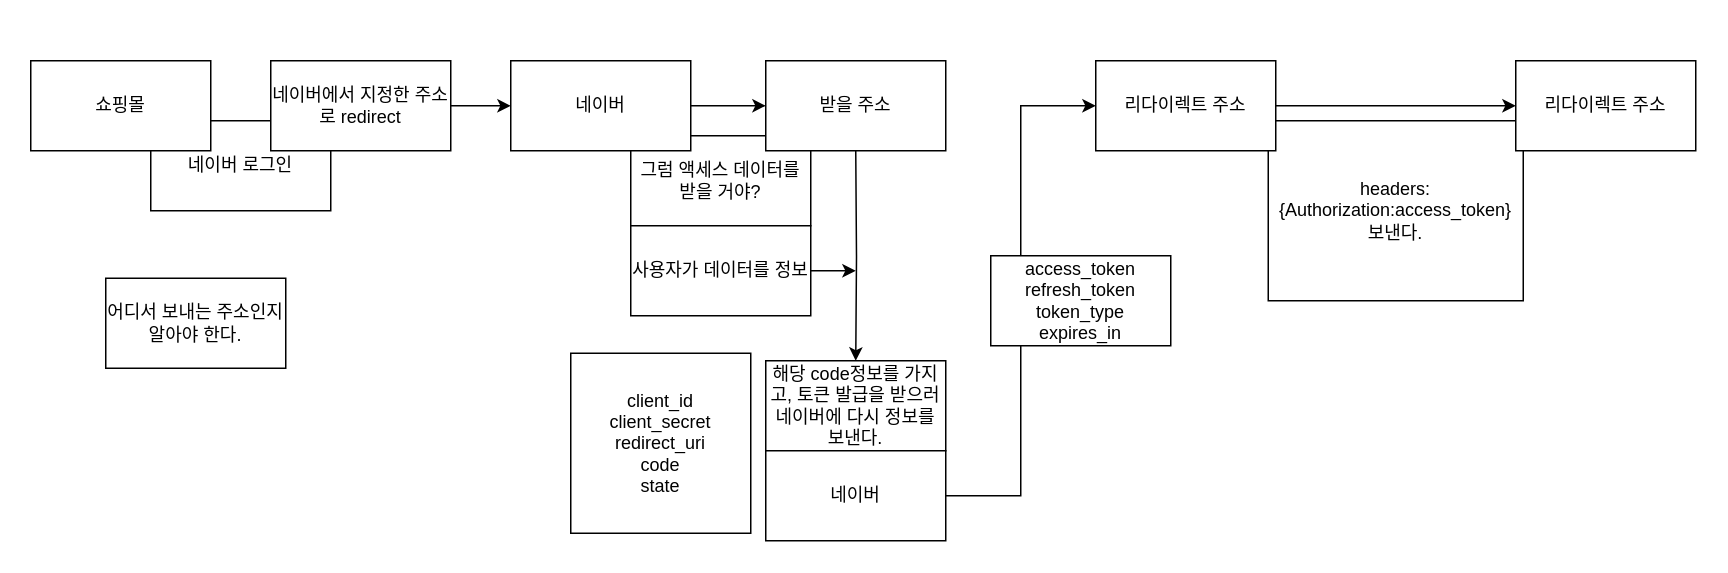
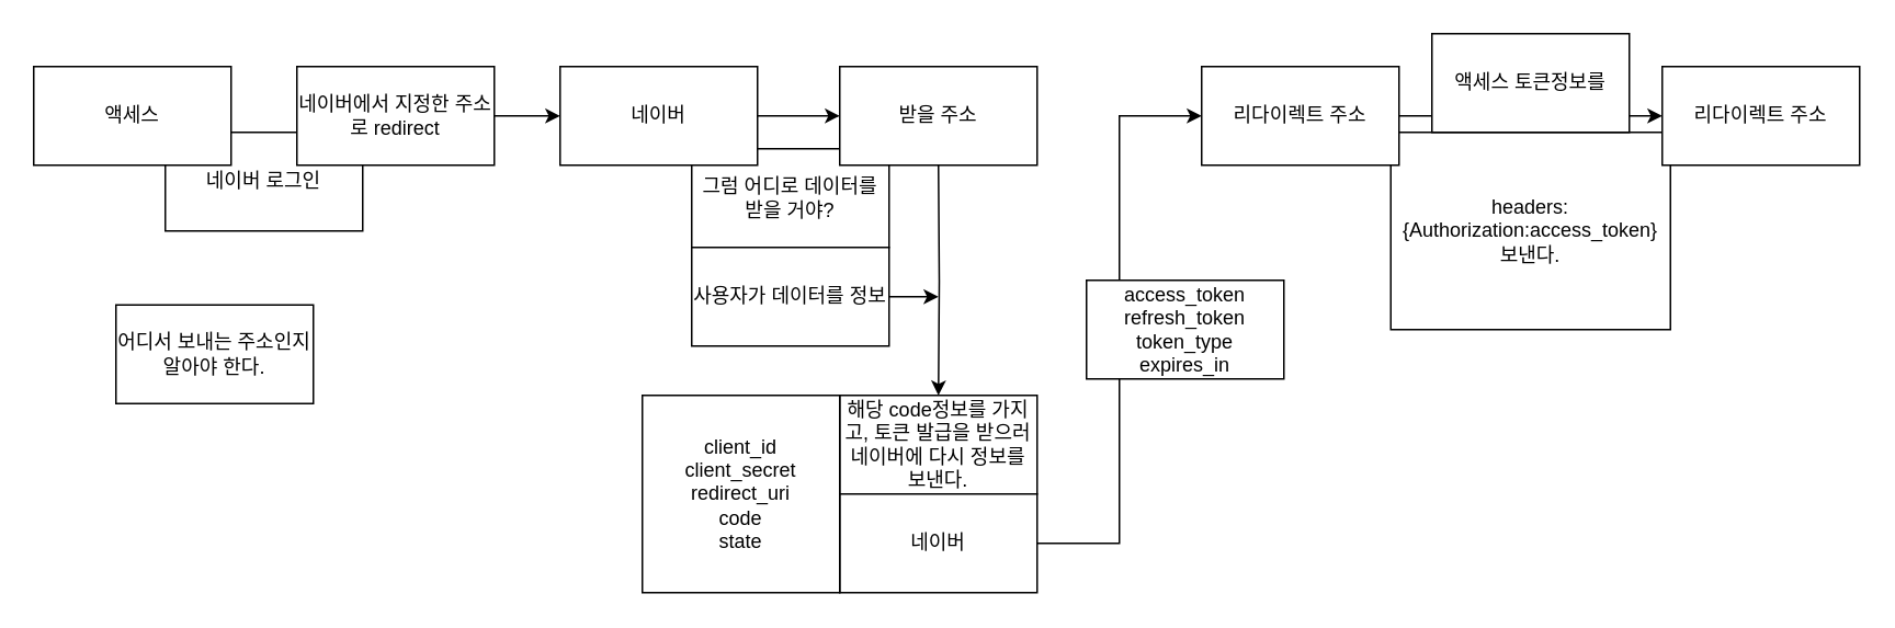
+ <mxCell id="23" value="액세스 토큰정보를" style="whiteSpace=wrap;html=1;" vertex="1" parent="1"><mxGeometry x="870" y="20" width="120" height="60" as="geometry" /></mxCell>
- <mxCell id="7" value="쇼핑몰" style="whiteSpace=wrap;html=1;" vertex="1" parent="1"><mxGeometry x="20" y="40" width="120" height="60" as="geometry" /></mxCell>
+ <mxCell id="7" value="액세스" style="whiteSpace=wrap;html=1;" vertex="1" parent="1"><mxGeometry x="20" y="40" width="120" height="60" as="geometry" /></mxCell>
- <mxCell id="3" value="그럼 액세스 데이터를 받을 거야?" style="whiteSpace=wrap;html=1;" vertex="1" parent="1"><mxGeometry x="420" y="90" width="120" height="60" as="geometry" /></mxCell>
+ <mxCell id="3" value="그럼 어디로 데이터를 받을 거야?" style="whiteSpace=wrap;html=1;" vertex="1" parent="1"><mxGeometry x="420" y="90" width="120" height="60" as="geometry" /></mxCell>
- <mxCell id="18" value="client_id&lt;br&gt;client_secret&lt;br&gt;redirect_uri&lt;br&gt;code&lt;br&gt;state" style="whiteSpace=wrap;html=1;" vertex="1" parent="1"><mxGeometry x="380" y="235" width="120" height="120" as="geometry" /></mxCell>
+ <mxCell id="18" value="client_id&lt;br&gt;client_secret&lt;br&gt;redirect_uri&lt;br&gt;code&lt;br&gt;state" style="whiteSpace=wrap;html=1;" vertex="1" parent="1"><mxGeometry x="390" y="240" width="120" height="120" as="geometry" /></mxCell>
